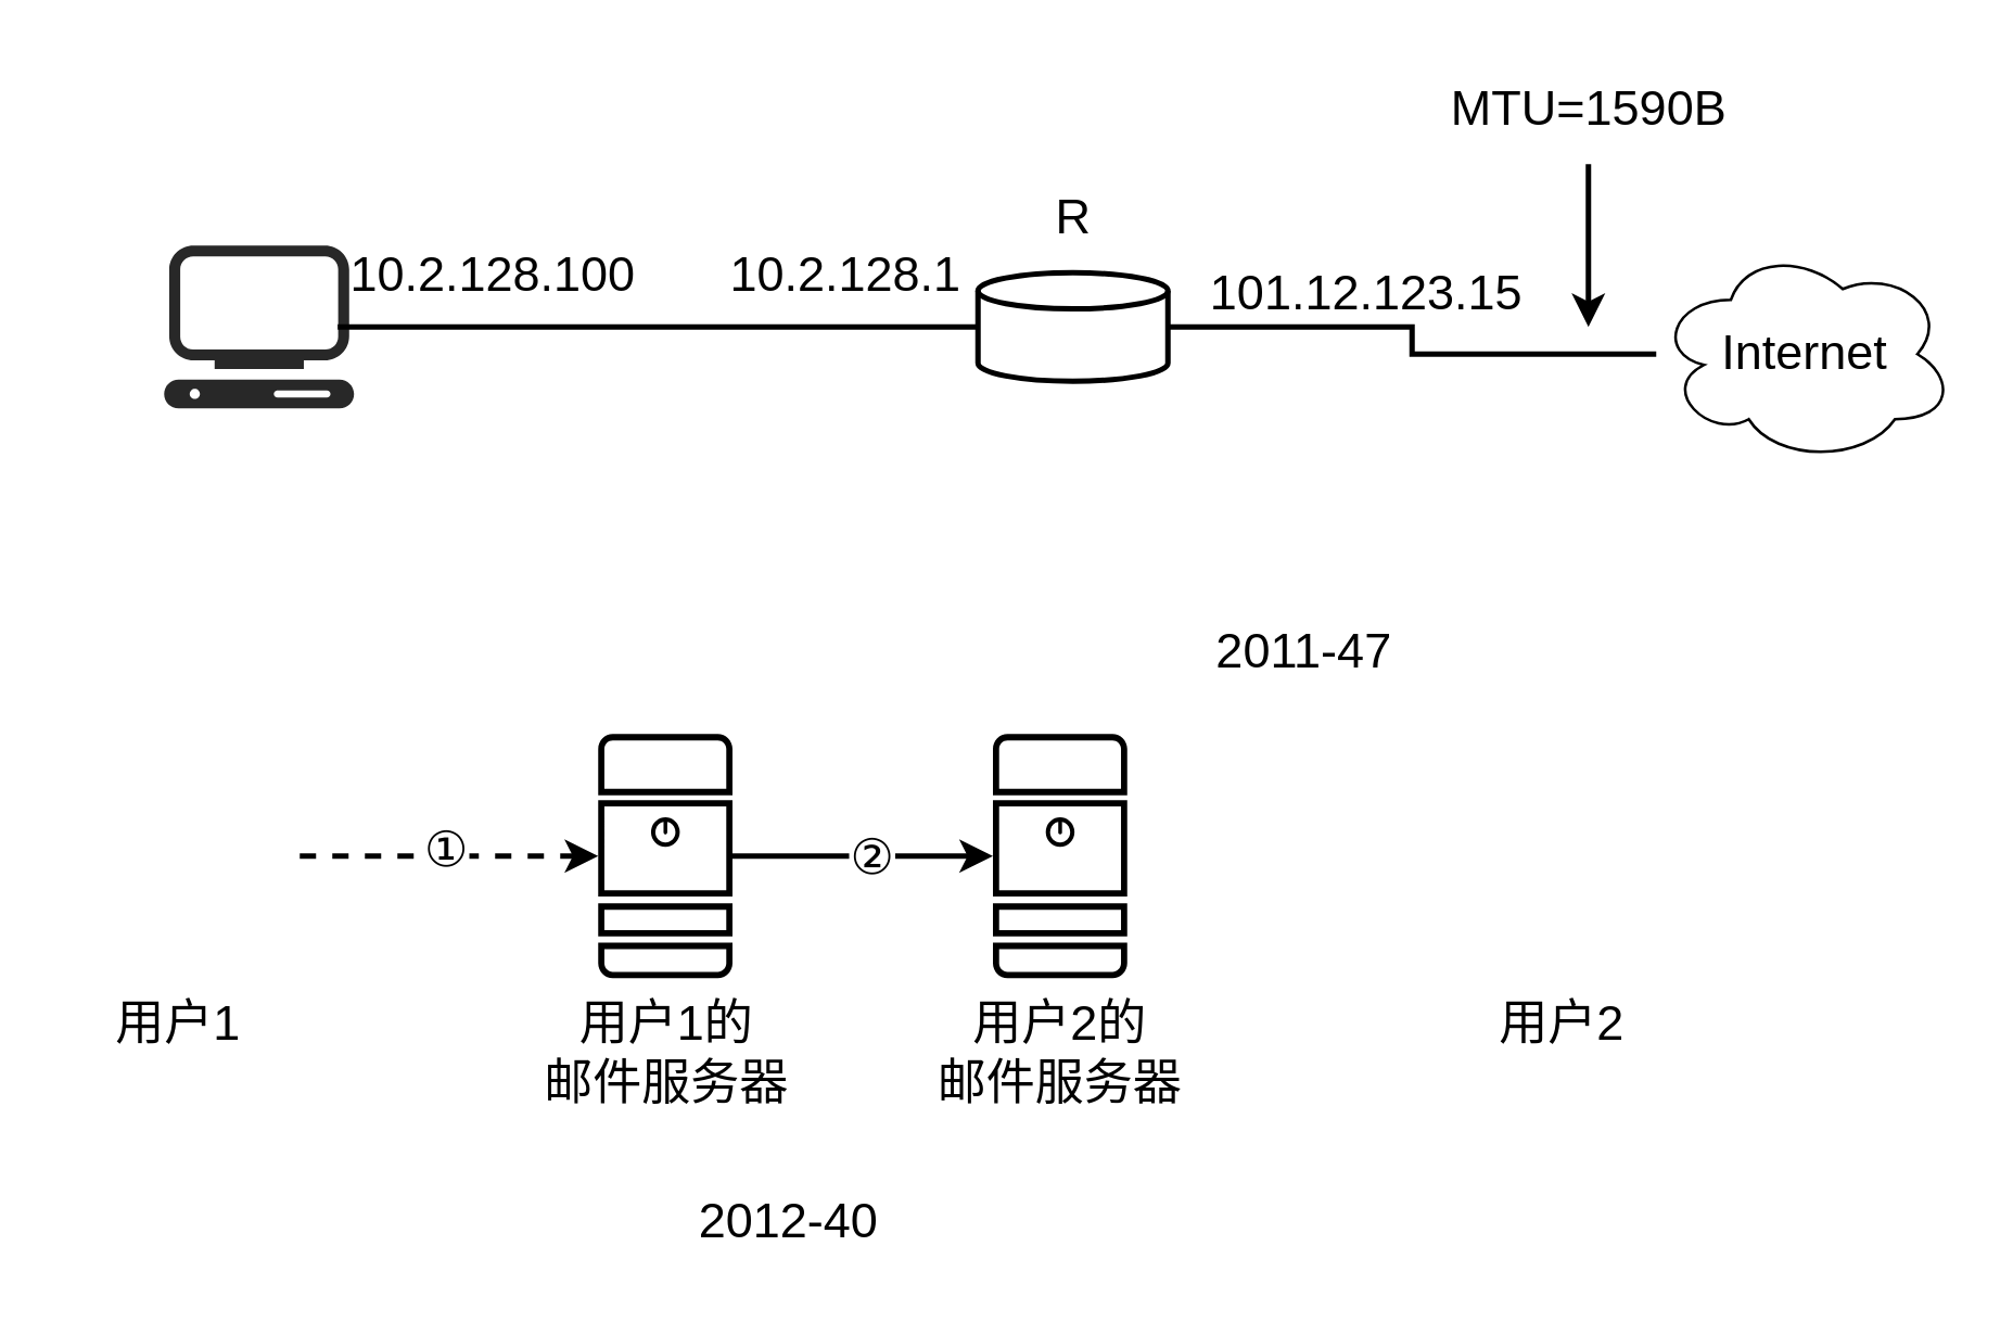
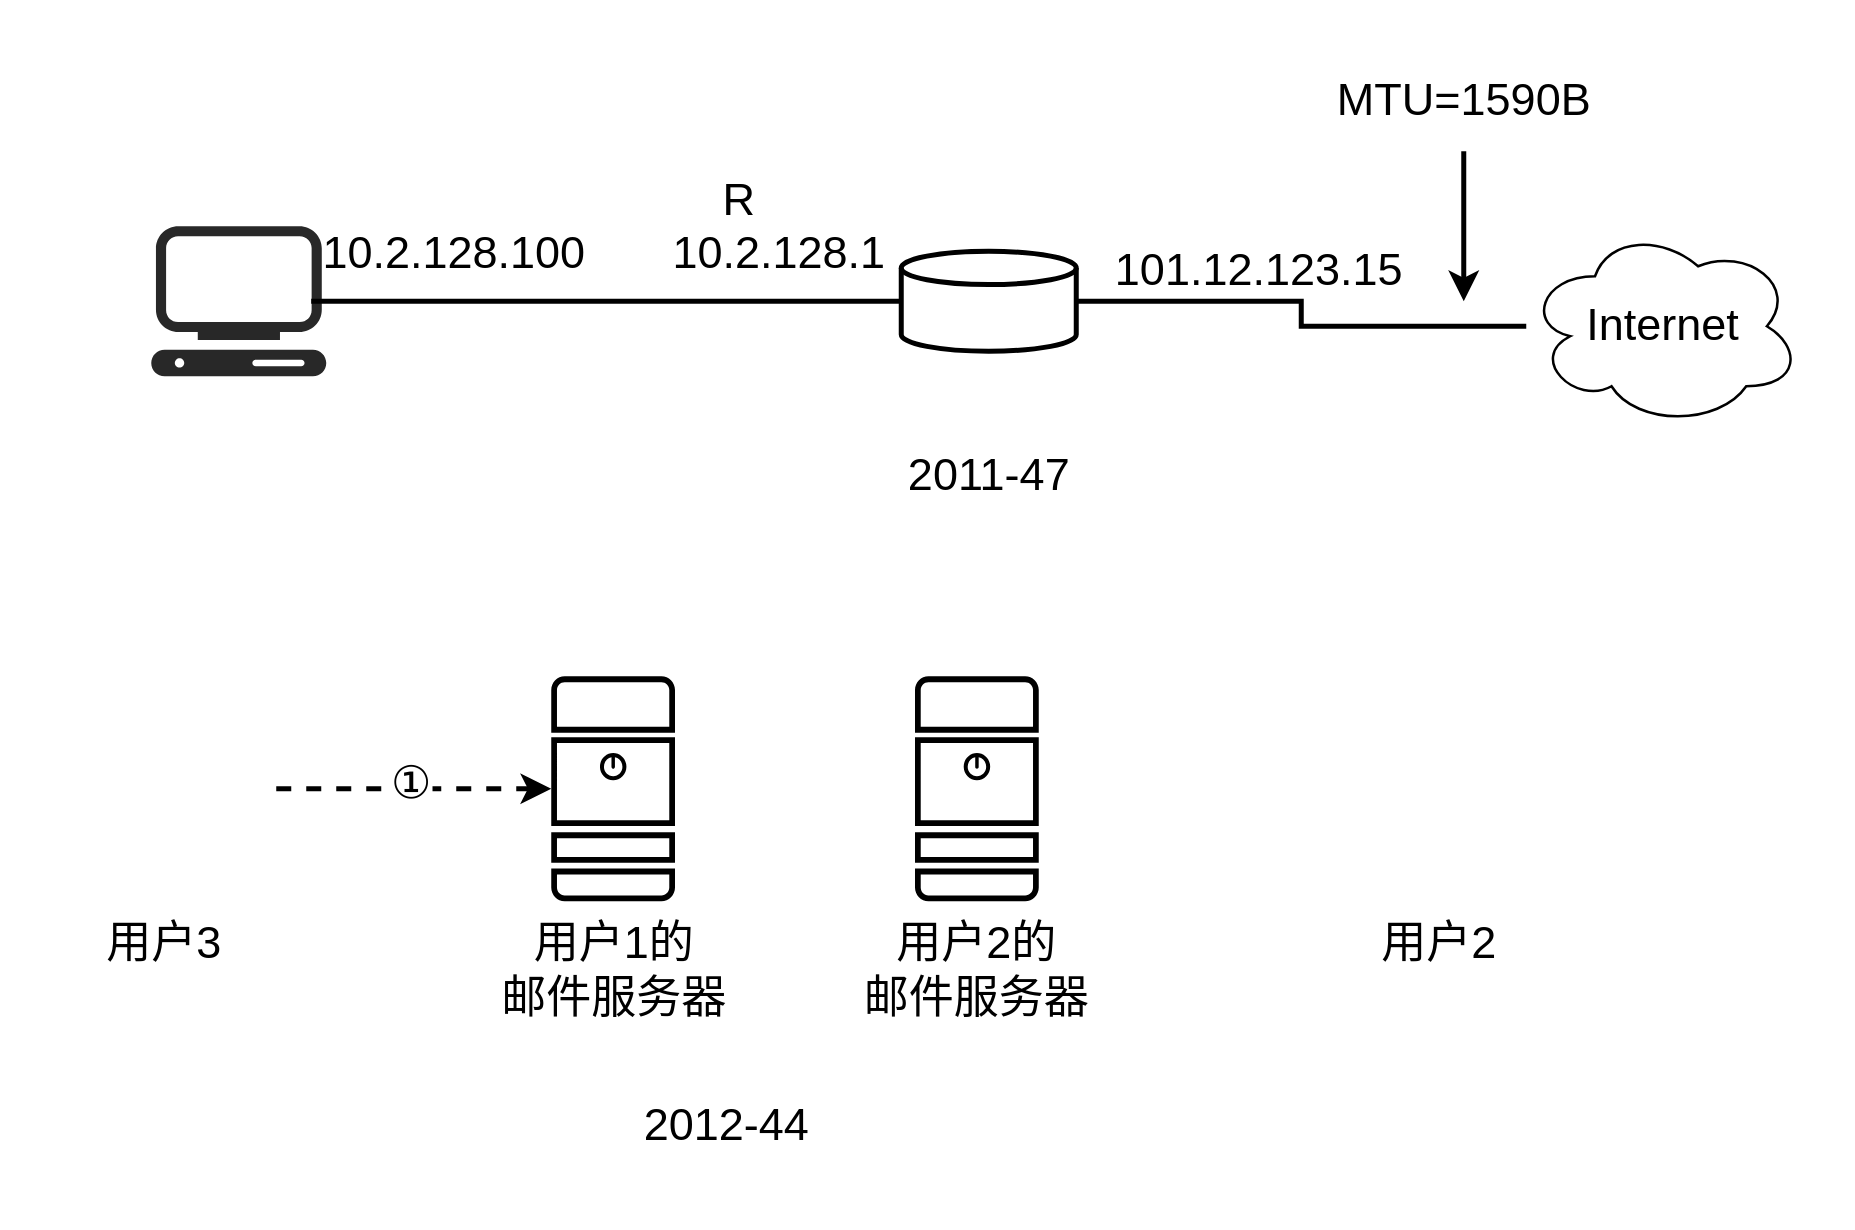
- <mxCell id="10" value="R" style="text;html=1;align=center;verticalAlign=middle;resizable=0;points=[];autosize=1;strokeColor=none;fillColor=none;fontSize=18;" vertex="1" parent="1"><mxGeometry x="375" y="60" width="40" height="40" as="geometry" /></mxCell>
+ <mxCell id="10" value="R" style="text;html=1;align=center;verticalAlign=middle;resizable=0;points=[];autosize=1;strokeColor=none;fillColor=none;fontSize=18;" vertex="1" parent="1"><mxGeometry x="275" y="60" width="40" height="40" as="geometry" /></mxCell>
- <mxCell id="13" value="2011-47" style="text;html=1;align=center;verticalAlign=middle;resizable=0;points=[];autosize=1;strokeColor=none;fillColor=none;fontSize=18;" vertex="1" parent="1"><mxGeometry x="435" y="220" width="90" height="40" as="geometry" /></mxCell>
+ <mxCell id="13" value="2011-47" style="text;html=1;align=center;verticalAlign=middle;resizable=0;points=[];autosize=1;strokeColor=none;fillColor=none;fontSize=18;" vertex="1" parent="1"><mxGeometry x="350" y="170" width="90" height="40" as="geometry" /></mxCell>
- <mxCell id="18" style="edgeStyle=orthogonalEdgeStyle;rounded=0;orthogonalLoop=1;jettySize=auto;html=1;entryX=0;entryY=0.5;entryDx=0;entryDy=0;entryPerimeter=0;fontSize=18;endArrow=classic;endFill=1;strokeWidth=2;" edge="1" parent="1" source="20" target="21"><mxGeometry relative="1" as="geometry" /></mxCell>
- <mxCell id="19" value="②" style="edgeLabel;html=1;align=center;verticalAlign=middle;resizable=0;points=[];fontSize=18;" vertex="1" connectable="0" parent="18"><mxGeometry x="0.219" y="-1" relative="1" as="geometry"><mxPoint x="-8" y="-1" as="offset" /></mxGeometry></mxCell>
- <mxCell id="16" value="用户1" style="shape=image;html=1;verticalAlign=top;verticalLabelPosition=bottom;labelBackgroundColor=#ffffff;imageAspect=0;aspect=fixed;image=https://cdn0.iconfinder.com/data/icons/electronics-line-style/64/CPU-128.png;fillStyle=auto;fontSize=18;fillColor=#FFFFFF;" vertex="1" parent="1"><mxGeometry x="20" y="270" width="90" height="90" as="geometry" /></mxCell>
+ <mxCell id="16" value="用户3" style="shape=image;html=1;verticalAlign=top;verticalLabelPosition=bottom;labelBackgroundColor=#ffffff;imageAspect=0;aspect=fixed;image=https://cdn0.iconfinder.com/data/icons/electronics-line-style/64/CPU-128.png;fillStyle=auto;fontSize=18;fillColor=#FFFFFF;" vertex="1" parent="1"><mxGeometry x="20" y="270" width="90" height="90" as="geometry" /></mxCell>
- <mxCell id="22" value="2012-40" style="text;html=1;align=center;verticalAlign=middle;resizable=0;points=[];autosize=1;strokeColor=none;fillColor=none;fontSize=18;" vertex="1" parent="1"><mxGeometry x="245" y="430" width="90" height="40" as="geometry" /></mxCell>
+ <mxCell id="22" value="2012-44" style="text;html=1;align=center;verticalAlign=middle;resizable=0;points=[];autosize=1;strokeColor=none;fillColor=none;fontSize=18;" vertex="1" parent="1"><mxGeometry x="245" y="430" width="90" height="40" as="geometry" /></mxCell>
